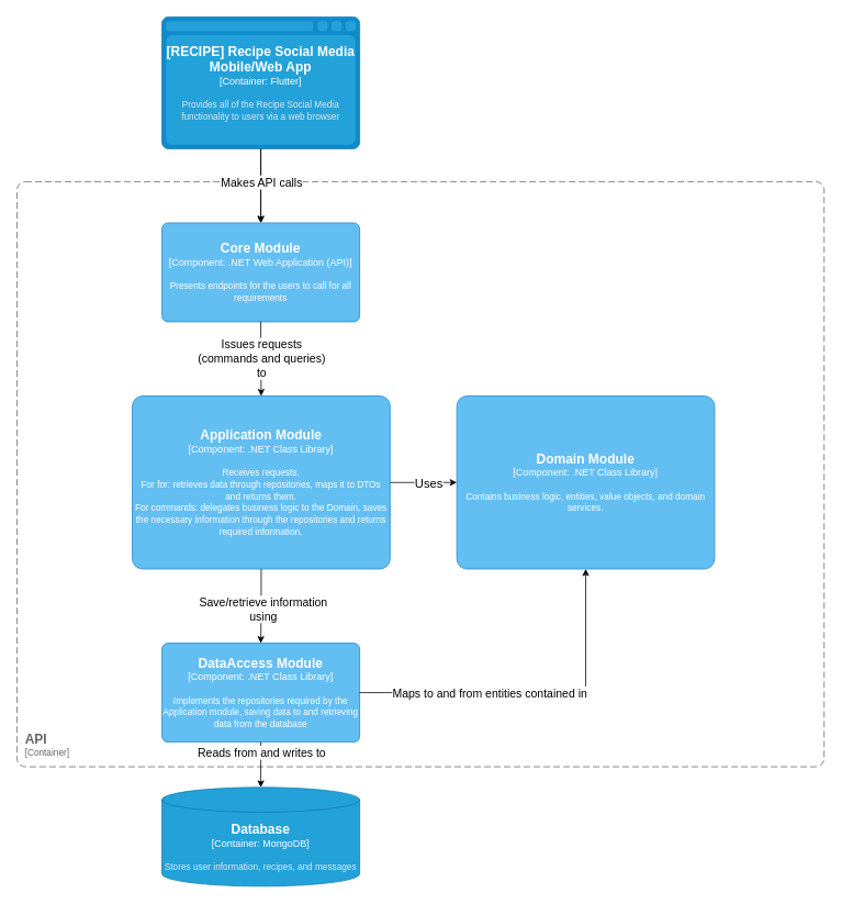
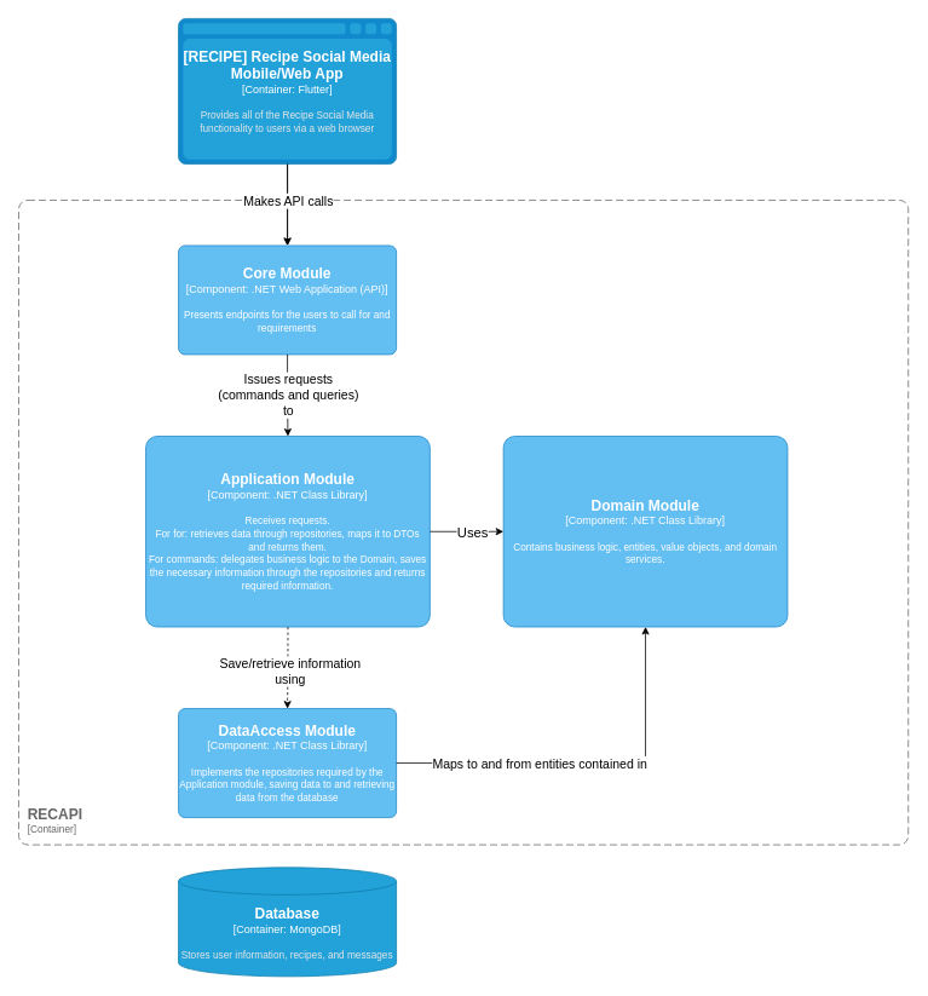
- <mxCell id="6" value="&lt;font style=&quot;font-size: 16px&quot;&gt;&lt;b&gt;Core Module&lt;/b&gt;&lt;/font&gt;&lt;div&gt;[Component: .NET Web Application (API)]&lt;/div&gt;&lt;br&gt;&lt;div&gt;&lt;font style=&quot;font-size: 11px&quot;&gt;Presents endpoints for the users to call for all requirements&lt;/font&gt;&lt;/div&gt;" style="rounded=1;whiteSpace=wrap;html=1;labelBackgroundColor=none;fillColor=#63BEF2;fontColor=#ffffff;align=center;arcSize=6;strokeColor=#2086C9;metaEdit=1;resizable=0;points=[[0.25,0,0],[0.5,0,0],[0.75,0,0],[1,0.25,0],[1,0.5,0],[1,0.75,0],[0.75,1,0],[0.5,1,0],[0.25,1,0],[0,0.75,0],[0,0.5,0],[0,0.25,0]];" vertex="1" parent="1"><mxGeometry x="196" y="270" width="240" height="120" as="geometry" /></mxCell>
+ <mxCell id="6" value="&lt;font style=&quot;font-size: 16px&quot;&gt;&lt;b&gt;Core Module&lt;/b&gt;&lt;/font&gt;&lt;div&gt;[Component: .NET Web Application (API)]&lt;/div&gt;&lt;br&gt;&lt;div&gt;&lt;font style=&quot;font-size: 11px&quot;&gt;Presents endpoints for the users to call for and requirements&lt;/font&gt;&lt;/div&gt;" style="rounded=1;whiteSpace=wrap;html=1;labelBackgroundColor=none;fillColor=#63BEF2;fontColor=#ffffff;align=center;arcSize=6;strokeColor=#2086C9;metaEdit=1;resizable=0;points=[[0.25,0,0],[0.5,0,0],[0.75,0,0],[1,0.25,0],[1,0.5,0],[1,0.75,0],[0.75,1,0],[0.5,1,0],[0.25,1,0],[0,0.75,0],[0,0.5,0],[0,0.25,0]];" vertex="1" parent="1"><mxGeometry x="196" y="270" width="240" height="120" as="geometry" /></mxCell>
- <mxCell id="13" style="edgeStyle=orthogonalEdgeStyle;rounded=0;orthogonalLoop=1;jettySize=auto;html=1;entryX=0.5;entryY=0;entryDx=0;entryDy=0;entryPerimeter=0;" edge="1" parent="1" source="12" target="9"><mxGeometry relative="1" as="geometry" /></mxCell>
+ <mxCell id="13" style="edgeStyle=orthogonalEdgeStyle;rounded=0;orthogonalLoop=1;jettySize=auto;html=1;entryX=0.5;entryY=0;entryDx=0;entryDy=0;entryPerimeter=0;dashed=1;" edge="1" parent="1" source="12" target="9"><mxGeometry relative="1" as="geometry" /></mxCell>
- <mxCell id="4" value="&lt;font style=&quot;font-size: 16px&quot;&gt;&lt;b&gt;&lt;div style=&quot;text-align: left&quot;&gt;API&lt;/div&gt;&lt;/b&gt;&lt;/font&gt;&lt;div style=&quot;text-align: left&quot;&gt;[Container]&lt;/div&gt;" style="rounded=1;fontSize=11;whiteSpace=wrap;html=1;dashed=1;arcSize=20;fillColor=none;strokeColor=#666666;fontColor=#666666;labelBackgroundColor=none;align=left;verticalAlign=bottom;labelBorderColor=none;spacingTop=0;spacing=10;dashPattern=8 4;metaEdit=1;rotatable=0;perimeter=rectanglePerimeter;labelPadding=0;allowArrows=0;connectable=0;expand=0;recursiveResize=0;editable=1;pointerEvents=0;absoluteArcSize=1;points=[[0.25,0,0],[0.5,0,0],[0.75,0,0],[1,0.25,0],[1,0.5,0],[1,0.75,0],[0.75,1,0],[0.5,1,0],[0.25,1,0],[0,0.75,0],[0,0.5,0],[0,0.25,0]];" vertex="1" parent="1"><mxGeometry x="20" y="220" width="980" height="710" as="geometry" /></mxCell>
+ <mxCell id="4" value="&lt;font style=&quot;font-size: 16px&quot;&gt;&lt;b&gt;&lt;div style=&quot;text-align: left&quot;&gt;RECAPI&lt;/div&gt;&lt;/b&gt;&lt;/font&gt;&lt;div style=&quot;text-align: left&quot;&gt;[Container]&lt;/div&gt;" style="rounded=1;fontSize=11;whiteSpace=wrap;html=1;dashed=1;arcSize=20;fillColor=none;strokeColor=#666666;fontColor=#666666;labelBackgroundColor=none;align=left;verticalAlign=bottom;labelBorderColor=none;spacingTop=0;spacing=10;dashPattern=8 4;metaEdit=1;rotatable=0;perimeter=rectanglePerimeter;labelPadding=0;allowArrows=0;connectable=0;expand=0;recursiveResize=0;editable=1;pointerEvents=0;absoluteArcSize=1;points=[[0.25,0,0],[0.5,0,0],[0.75,0,0],[1,0.25,0],[1,0.5,0],[1,0.75,0],[0.75,1,0],[0.5,1,0],[0.25,1,0],[0,0.75,0],[0,0.5,0],[0,0.25,0]];" vertex="1" parent="1"><mxGeometry x="20" y="220" width="980" height="710" as="geometry" /></mxCell>
- <mxCell id="10" style="edgeStyle=orthogonalEdgeStyle;rounded=0;orthogonalLoop=1;jettySize=auto;html=1;entryX=0.5;entryY=0;entryDx=0;entryDy=0;entryPerimeter=0;" edge="1" parent="1" source="9" target="5"><mxGeometry relative="1" as="geometry" /></mxCell>
- <mxCell id="11" value="Reads from and writes to" style="edgeLabel;html=1;align=center;verticalAlign=middle;resizable=0;points=[];fontSize=14;" vertex="1" connectable="0" parent="10"><mxGeometry x="0.043" y="-2" relative="1" as="geometry"><mxPoint x="2" y="-17" as="offset" /></mxGeometry></mxCell>
